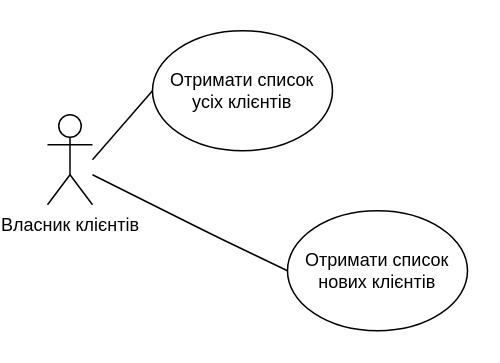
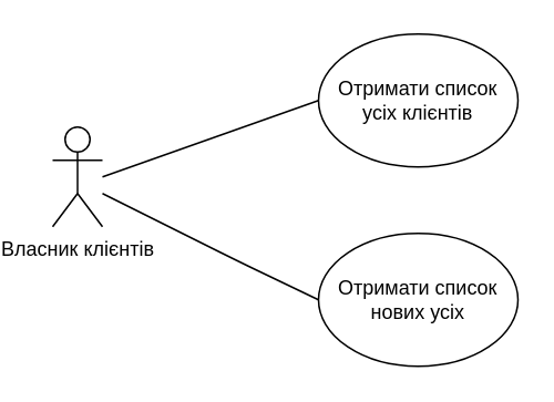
- <mxCell id="4" value="Отримати список усіх клієнтів" style="ellipse;whiteSpace=wrap;html=1;" vertex="1" parent="1"><mxGeometry x="90" y="20" width="120" height="80" as="geometry" /></mxCell>
+ <mxCell id="4" value="Отримати список усіх клієнтів" style="ellipse;whiteSpace=wrap;html=1;" vertex="1" parent="1"><mxGeometry x="180" y="20" width="120" height="80" as="geometry" /></mxCell>
- <mxCell id="3" value="Отримати список нових клієнтів" style="ellipse;whiteSpace=wrap;html=1;" vertex="1" parent="1"><mxGeometry x="180" y="140" width="120" height="80" as="geometry" /></mxCell>
+ <mxCell id="3" value="Отримати список нових усіх" style="ellipse;whiteSpace=wrap;html=1;" vertex="1" parent="1"><mxGeometry x="180" y="140" width="120" height="80" as="geometry" /></mxCell>
